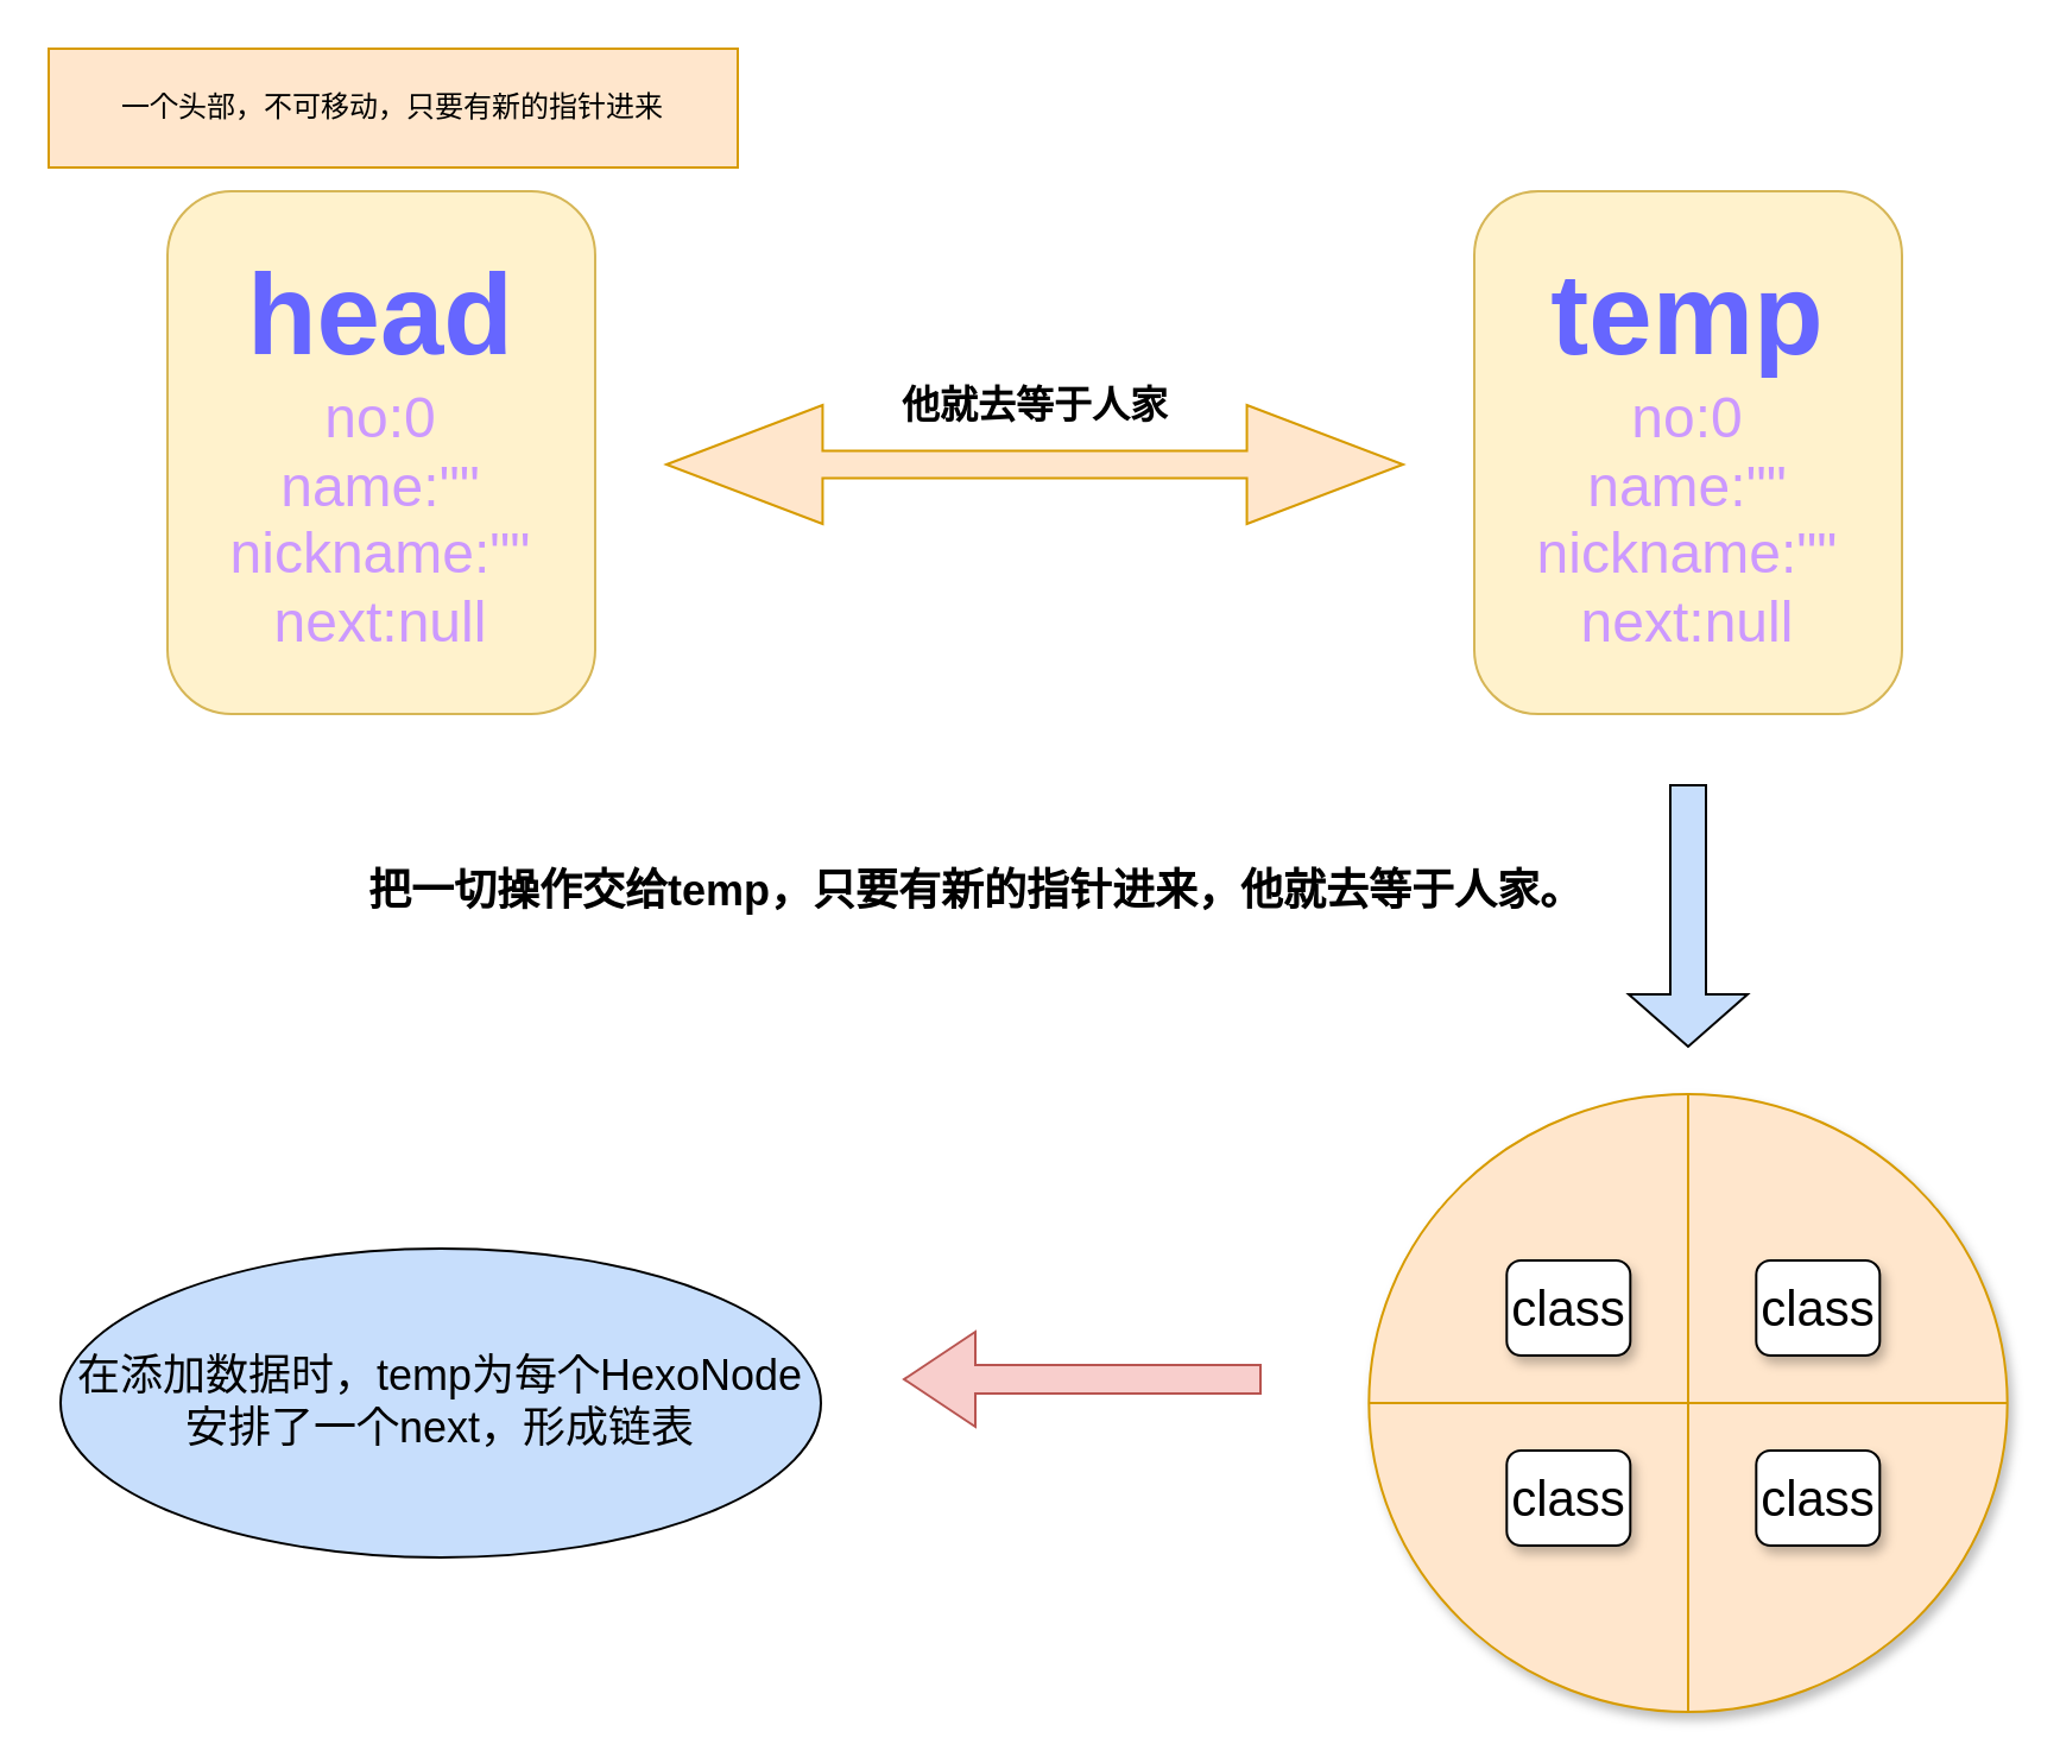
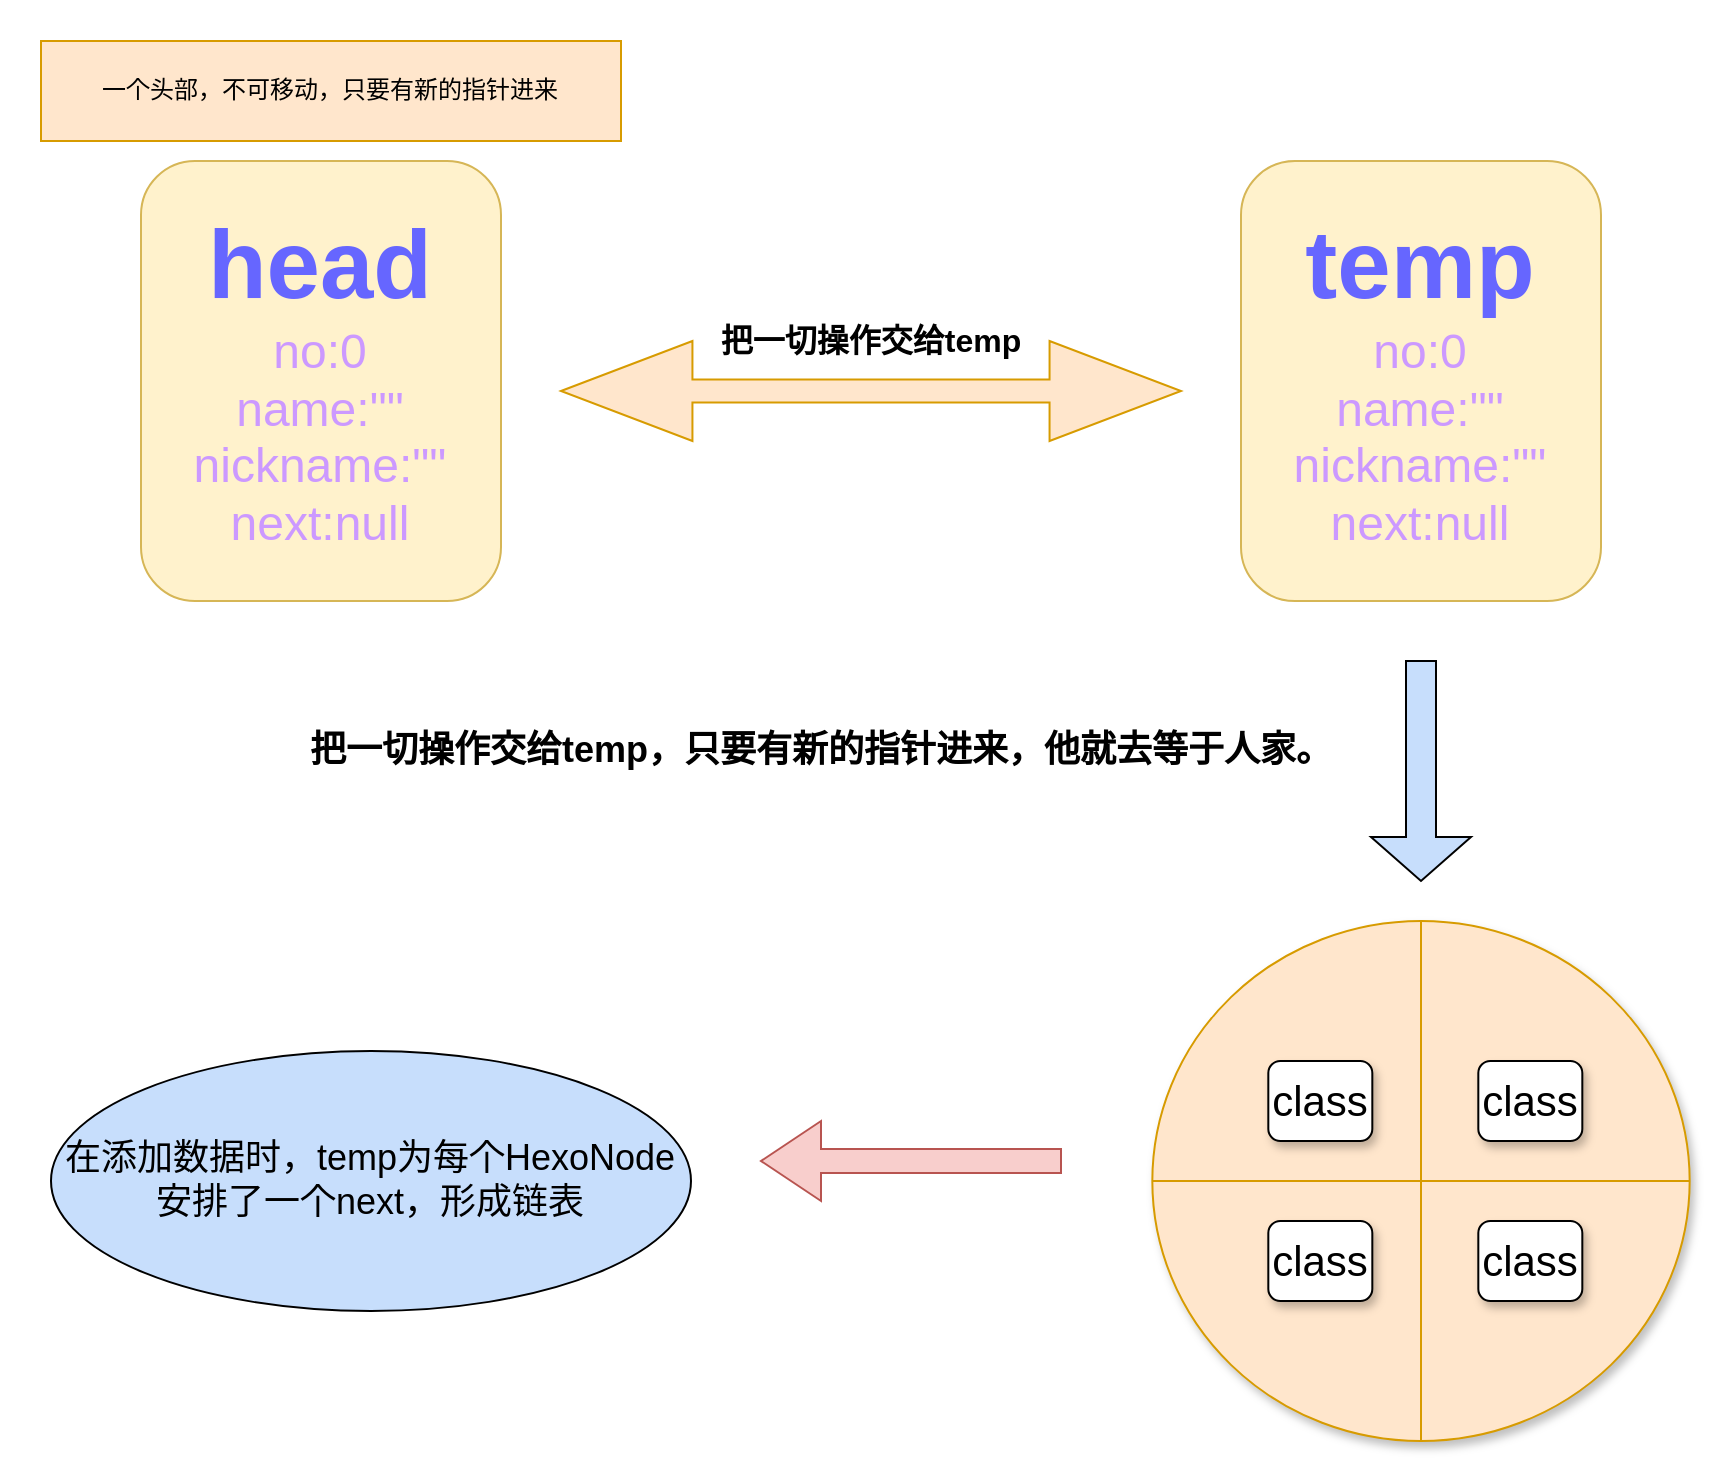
- <mxCell id="5" value="他就去等于人家" style="text;html=1;align=center;verticalAlign=middle;resizable=0;points=[];autosize=1;fontSize=16;fontStyle=1" vertex="1" parent="1"><mxGeometry x="350" y="160" width="170" height="20" as="geometry" /></mxCell>
+ <mxCell id="5" value="把一切操作交给temp" style="text;html=1;align=center;verticalAlign=middle;resizable=0;points=[];autosize=1;fontSize=16;fontStyle=1" vertex="1" parent="1"><mxGeometry x="350" y="160" width="170" height="20" as="geometry" /></mxCell>
